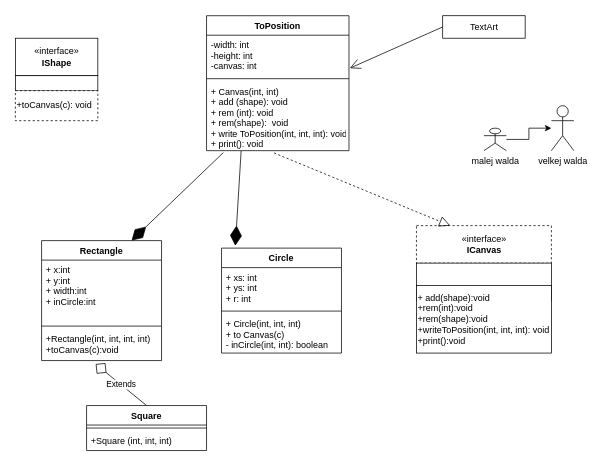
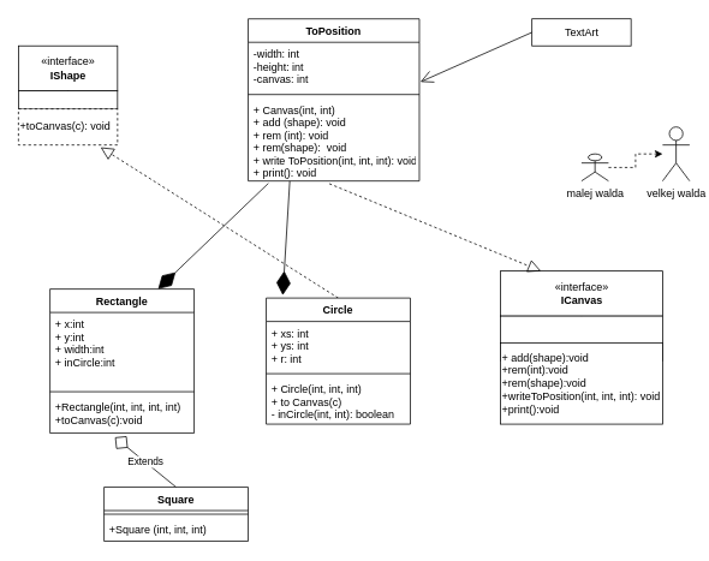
- <mxCell id="35" value="" style="edgeStyle=orthogonalEdgeStyle;rounded=0;orthogonalLoop=1;jettySize=auto;html=1;" edge="1" parent="1" source="36" target="34"><mxGeometry relative="1" as="geometry" /></mxCell>
+ <mxCell id="35" value="" style="edgeStyle=orthogonalEdgeStyle;rounded=0;orthogonalLoop=1;jettySize=auto;html=1;dashed=1;" edge="1" parent="1" source="36" target="34"><mxGeometry relative="1" as="geometry" /></mxCell>
+ <mxCell id="20" value="" style="endArrow=block;dashed=1;endFill=0;endSize=12;html=1;exitX=0.5;exitY=0;exitDx=0;exitDy=0;entryX=0.829;entryY=1.065;entryDx=0;entryDy=0;entryPerimeter=0;" parent="1" source="26" target="11" edge="1"><mxGeometry width="160" relative="1" as="geometry"><mxPoint x="335" y="230" as="sourcePoint" /><mxPoint x="495" y="230" as="targetPoint" /></mxGeometry></mxCell>
- <mxCell id="3" value="«interface»&lt;br&gt;&lt;b&gt;ICanvas&lt;/b&gt;" style="html=1;dashed=1;" parent="1" vertex="1"><mxGeometry x="555" y="300" width="180" height="50" as="geometry" /></mxCell>
+ <mxCell id="3" value="«interface»&lt;br&gt;&lt;b&gt;ICanvas&lt;/b&gt;" style="html=1;" parent="1" vertex="1"><mxGeometry x="555" y="300" width="180" height="50" as="geometry" /></mxCell>
